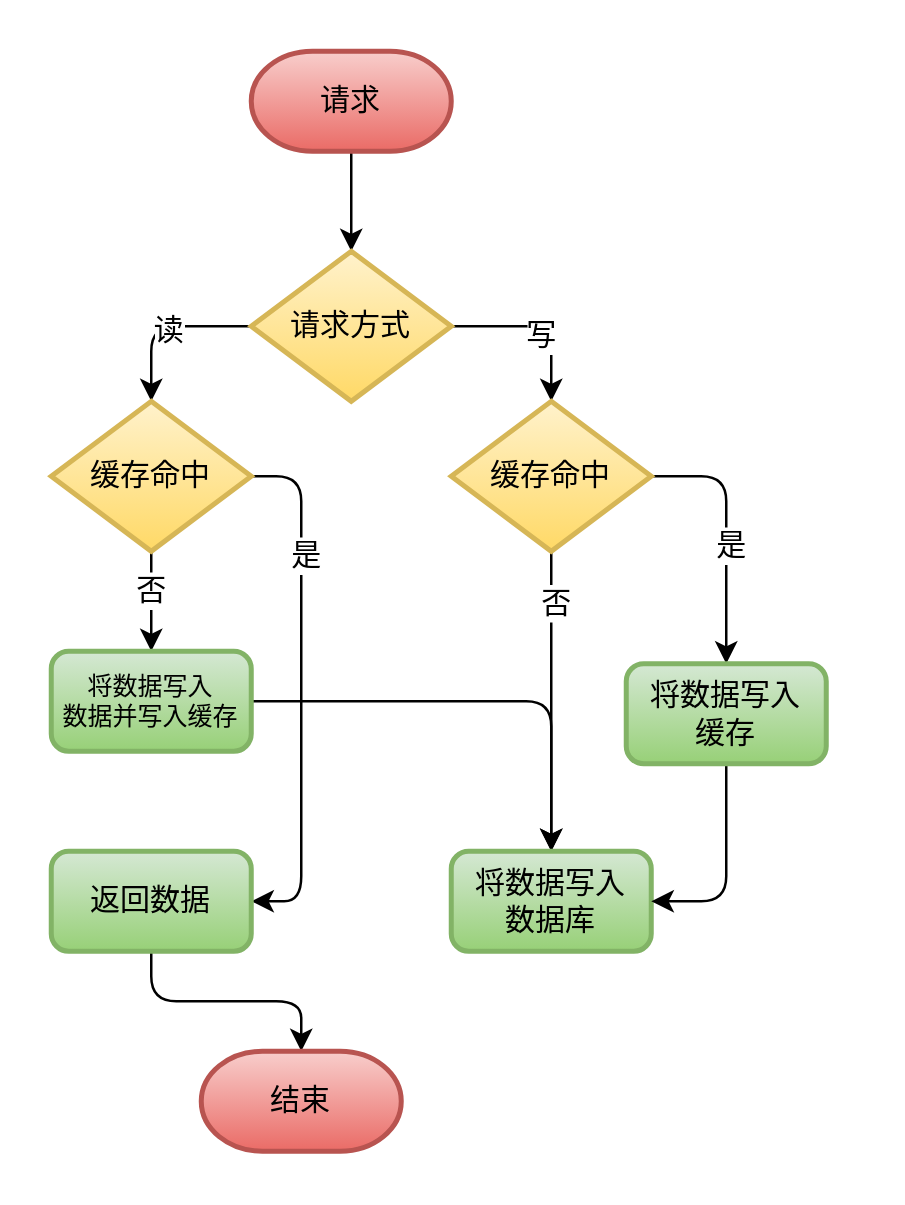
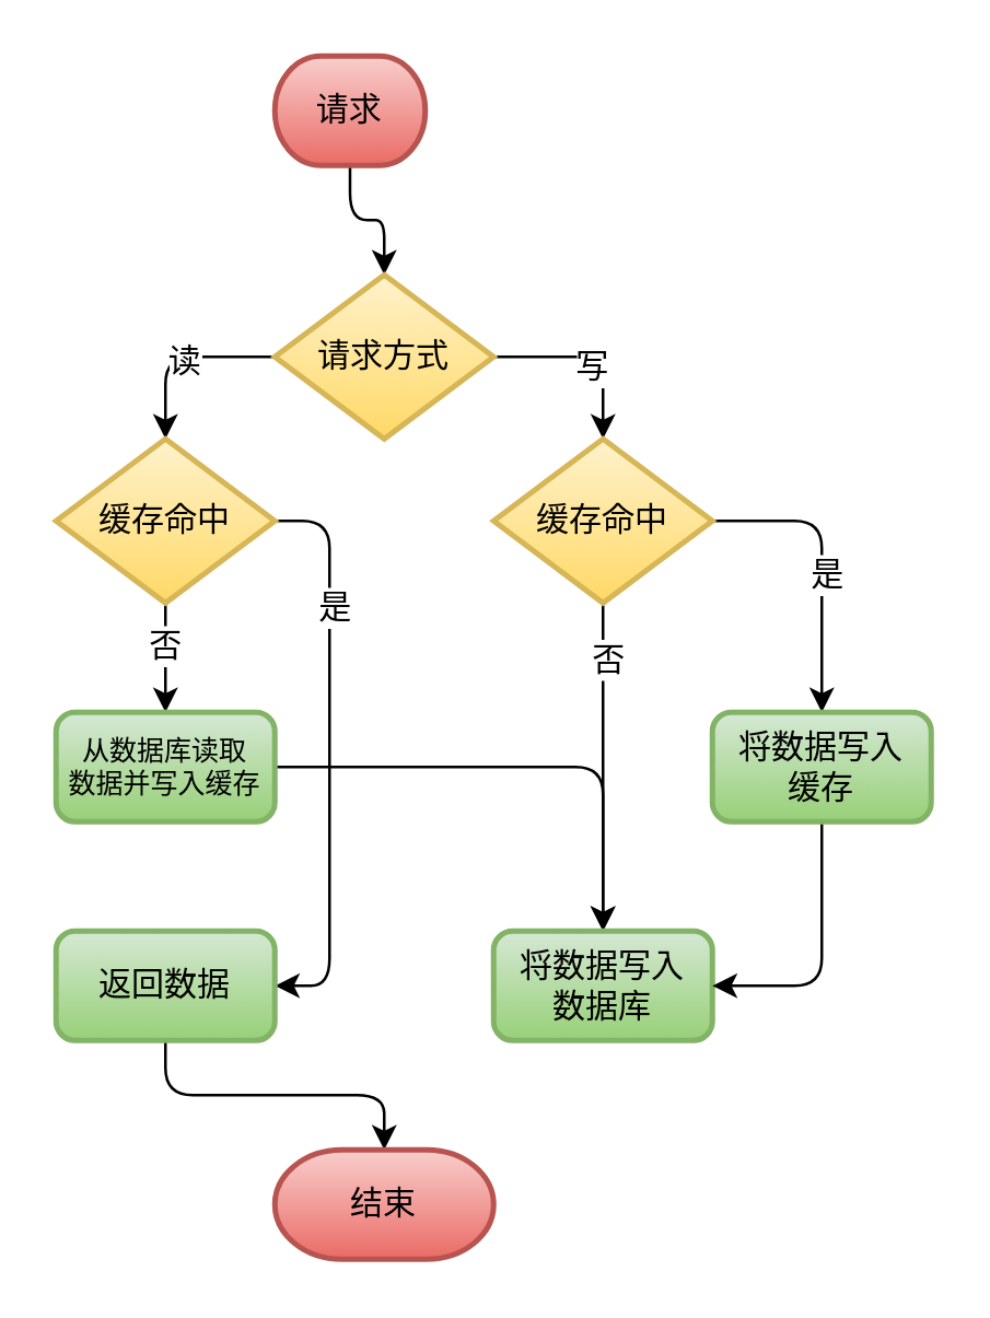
- <mxCell id="3" value="请求" style="strokeWidth=2;html=1;shape=mxgraph.flowchart.terminator;whiteSpace=wrap;gradientColor=#ea6b66;fillColor=#f8cecc;strokeColor=#b85450;" vertex="1" parent="1"><mxGeometry x="100" y="20" width="80" height="40" as="geometry" /></mxCell>
+ <mxCell id="3" value="请求" style="strokeWidth=2;html=1;shape=mxgraph.flowchart.terminator;whiteSpace=wrap;gradientColor=#ea6b66;fillColor=#f8cecc;strokeColor=#b85450;" vertex="1" parent="1"><mxGeometry x="100" y="20" width="55" height="40" as="geometry" /></mxCell>
- <mxCell id="20" value="将数据写入&lt;br&gt;数据并写入缓存" style="rounded=1;whiteSpace=wrap;html=1;absoluteArcSize=1;arcSize=14;strokeWidth=2;fillColor=#d5e8d4;strokeColor=#82b366;fontSize=10;gradientColor=#97d077;" vertex="1" parent="1"><mxGeometry x="20" y="260" width="80" height="40" as="geometry" /></mxCell>
+ <mxCell id="20" value="从数据库读取&lt;br&gt;数据并写入缓存" style="rounded=1;whiteSpace=wrap;html=1;absoluteArcSize=1;arcSize=14;strokeWidth=2;fillColor=#d5e8d4;strokeColor=#82b366;fontSize=10;gradientColor=#97d077;" vertex="1" parent="1"><mxGeometry x="20" y="260" width="80" height="40" as="geometry" /></mxCell>
- <mxCell id="25" value="将数据写入&lt;br&gt;缓存" style="rounded=1;whiteSpace=wrap;html=1;absoluteArcSize=1;arcSize=14;strokeWidth=2;fillColor=#d5e8d4;strokeColor=#82b366;gradientColor=#97d077;" vertex="1" parent="1"><mxGeometry x="250" y="265" width="80" height="40" as="geometry" /></mxCell>
+ <mxCell id="25" value="将数据写入&lt;br&gt;缓存" style="rounded=1;whiteSpace=wrap;html=1;absoluteArcSize=1;arcSize=14;strokeWidth=2;fillColor=#d5e8d4;strokeColor=#82b366;gradientColor=#97d077;" vertex="1" parent="1"><mxGeometry x="260" y="260" width="80" height="40" as="geometry" /></mxCell>
- <mxCell id="26" value="结束" style="strokeWidth=2;html=1;shape=mxgraph.flowchart.terminator;whiteSpace=wrap;gradientColor=#ea6b66;fillColor=#f8cecc;strokeColor=#b85450;" vertex="1" parent="1"><mxGeometry x="80" y="420" width="80" height="40" as="geometry" /></mxCell>
+ <mxCell id="26" value="结束" style="strokeWidth=2;html=1;shape=mxgraph.flowchart.terminator;whiteSpace=wrap;gradientColor=#ea6b66;fillColor=#f8cecc;strokeColor=#b85450;" vertex="1" parent="1"><mxGeometry x="100" y="420" width="80" height="40" as="geometry" /></mxCell>
